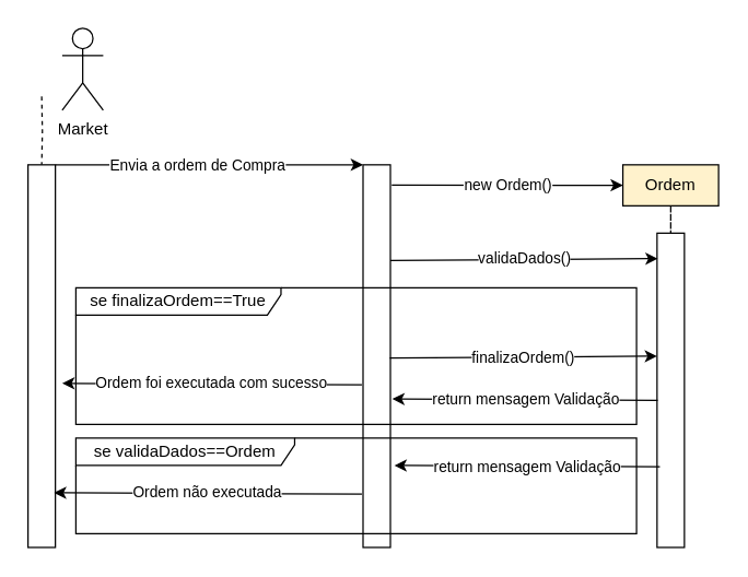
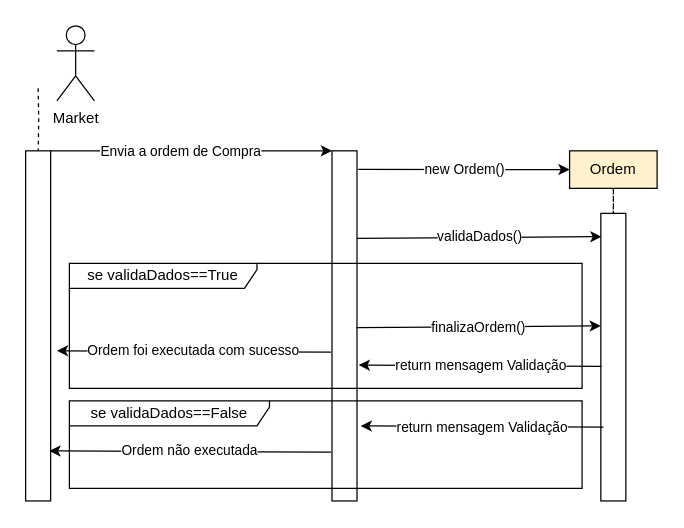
- <mxCell id="13" value="&lt;font style=&quot;font-size: 12px&quot;&gt;se&amp;nbsp;&lt;span style=&quot;background-color: rgb(255 , 255 , 255)&quot;&gt;finalizaOrdem&lt;/span&gt;==True&lt;/font&gt;" style="shape=umlFrame;whiteSpace=wrap;html=1;width=150;height=20;" parent="1" vertex="1"><mxGeometry x="55" y="210" width="410" height="100" as="geometry" /></mxCell>
+ <mxCell id="13" value="&lt;font style=&quot;font-size: 12px&quot;&gt;se&amp;nbsp;&lt;span style=&quot;background-color: rgb(255 , 255 , 255)&quot;&gt;validaDados&lt;/span&gt;==True&lt;/font&gt;" style="shape=umlFrame;whiteSpace=wrap;html=1;width=150;height=20;" parent="1" vertex="1"><mxGeometry x="55" y="210" width="410" height="100" as="geometry" /></mxCell>
- <mxCell id="18" value="se&amp;nbsp;&lt;span style=&quot;background-color: rgb(255 , 255 , 255)&quot;&gt;validaDados&lt;/span&gt;==Ordem" style="shape=umlFrame;whiteSpace=wrap;html=1;width=160;height=20;" parent="1" vertex="1"><mxGeometry x="55" y="320" width="410" height="70" as="geometry" /></mxCell>
+ <mxCell id="18" value="se&amp;nbsp;&lt;span style=&quot;background-color: rgb(255 , 255 , 255)&quot;&gt;validaDados&lt;/span&gt;==False" style="shape=umlFrame;whiteSpace=wrap;html=1;width=160;height=20;" parent="1" vertex="1"><mxGeometry x="55" y="320" width="410" height="70" as="geometry" /></mxCell>
